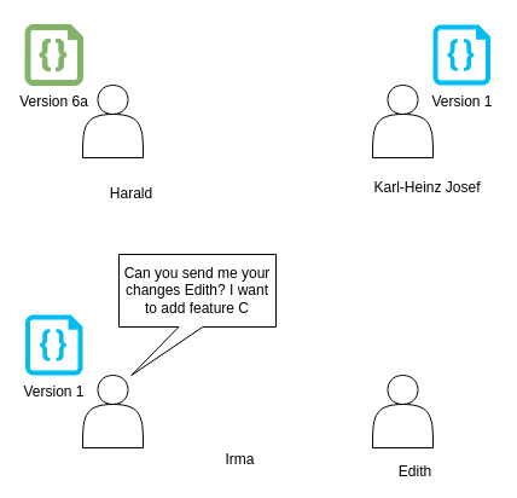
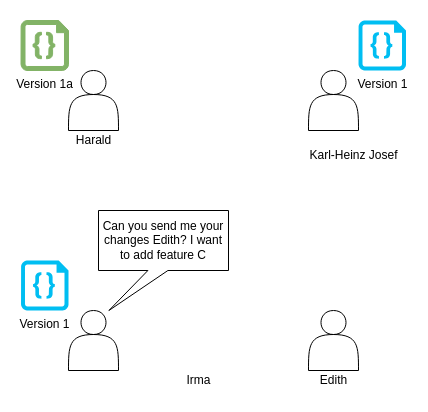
- <mxCell id="10" value="Version 6a" style="verticalLabelPosition=bottom;html=1;verticalAlign=top;align=center;strokeColor=#82b366;shape=mxgraph.azure.code_file;pointerEvents=1;fillColor=#82B366;" vertex="1" parent="1"><mxGeometry x="20.5" y="20" width="47.5" height="50" as="geometry" /></mxCell>
+ <mxCell id="10" value="Version 1a" style="verticalLabelPosition=bottom;html=1;verticalAlign=top;align=center;strokeColor=#82b366;shape=mxgraph.azure.code_file;pointerEvents=1;fillColor=#82B366;" vertex="1" parent="1"><mxGeometry x="20.5" y="20" width="47.5" height="50" as="geometry" /></mxCell>
- <mxCell id="6" value="Harald" style="text;html=1;align=center;verticalAlign=middle;resizable=0;points=[];autosize=1;" vertex="1" parent="1"><mxGeometry x="83" y="150" width="50" height="20" as="geometry" /></mxCell>
+ <mxCell id="6" value="Harald" style="text;html=1;align=center;verticalAlign=middle;resizable=0;points=[];autosize=1;" vertex="1" parent="1"><mxGeometry x="68" y="130" width="50" height="20" as="geometry" /></mxCell>
- <mxCell id="9" value="Edith" style="text;html=1;align=center;verticalAlign=middle;resizable=0;points=[];autosize=1;" vertex="1" parent="1"><mxGeometry x="323" y="380" width="40" height="20" as="geometry" /></mxCell>
+ <mxCell id="9" value="Edith" style="text;html=1;align=center;verticalAlign=middle;resizable=0;points=[];autosize=1;" vertex="1" parent="1"><mxGeometry x="313" y="370" width="40" height="20" as="geometry" /></mxCell>
